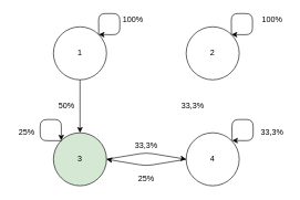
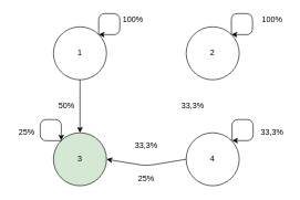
- <mxCell id="10" value="" style="endArrow=classic;html=1;exitX=1;exitY=0.5;exitDx=0;exitDy=0;entryX=0;entryY=0.5;entryDx=0;entryDy=0;" parent="1" source="2" target="3" edge="1"><mxGeometry width="50" height="50" relative="1" as="geometry"><mxPoint x="230" y="380" as="sourcePoint" /><mxPoint x="280" y="330" as="targetPoint" /><Array as="points"><mxPoint x="220" y="230" /></Array></mxGeometry></mxCell>
